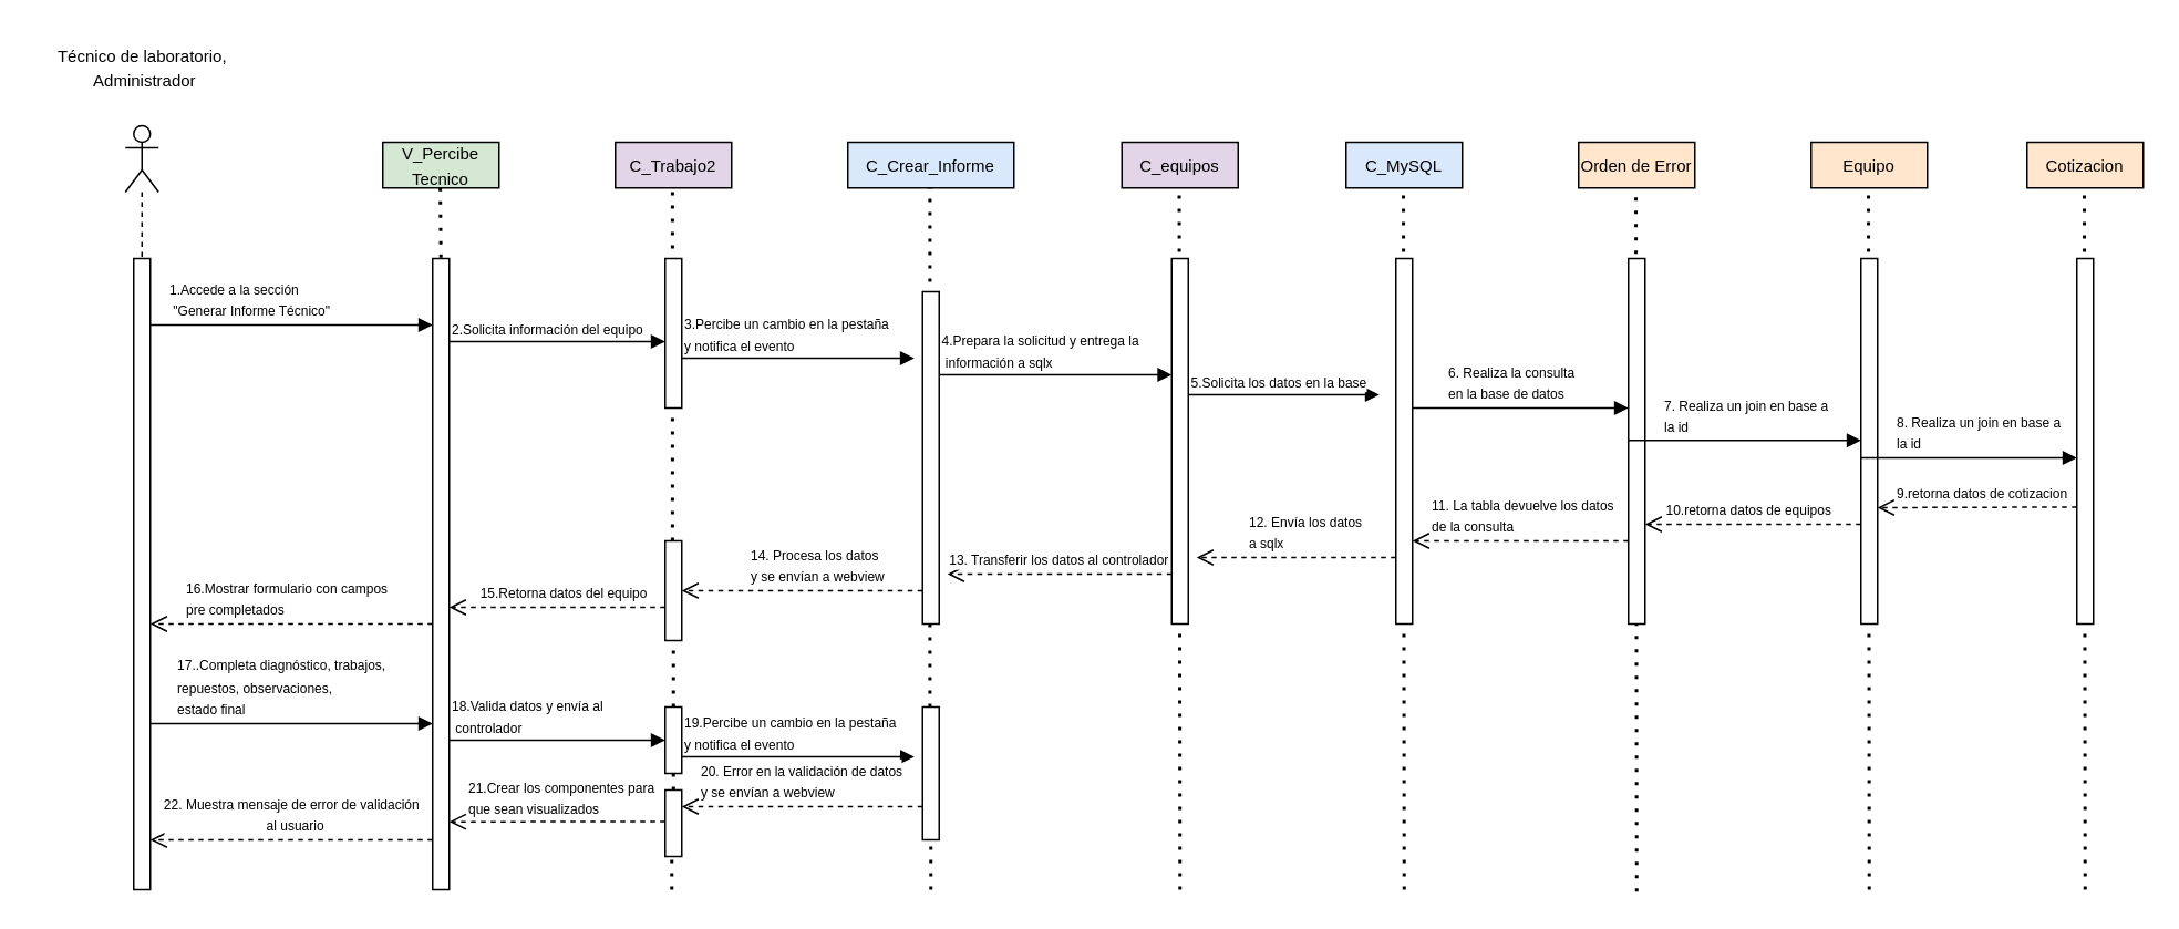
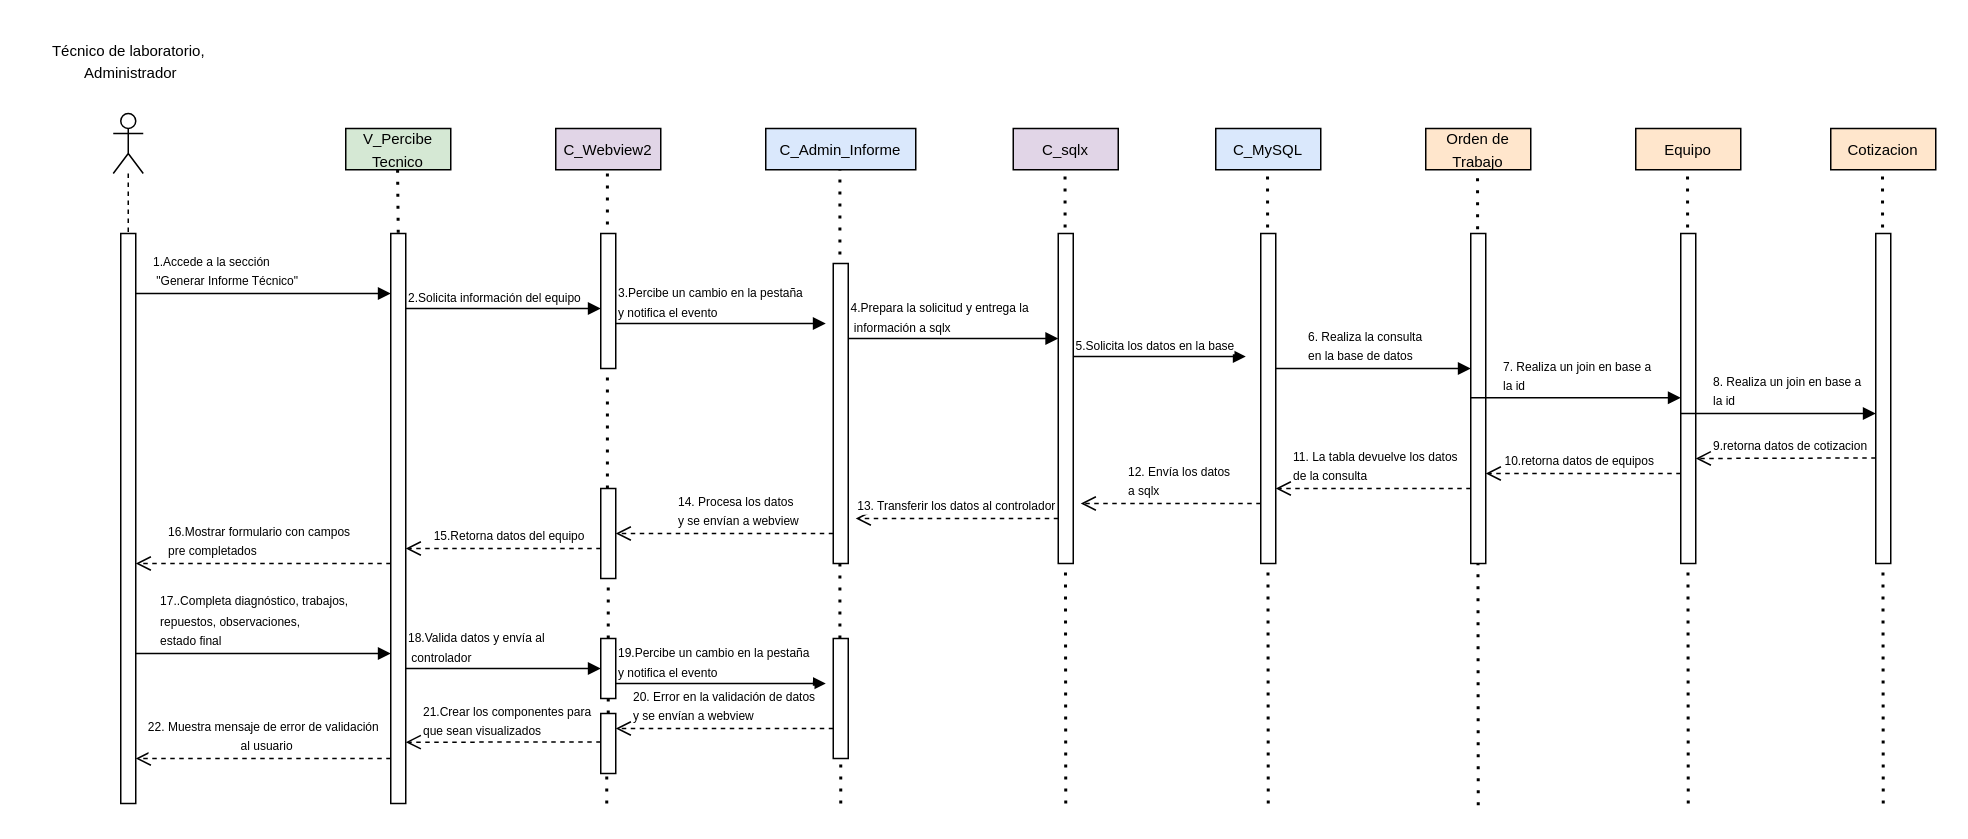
- <mxCell id="29" value="&lt;font style=&quot;font-size: 10px;&quot;&gt;C_Trabajo2&lt;/font&gt;" style="html=1;whiteSpace=wrap;fillColor=#E1D5E7;" vertex="1" parent="1"><mxGeometry x="370" y="85" width="70" height="27.5" as="geometry" /></mxCell>
+ <mxCell id="29" value="&lt;font style=&quot;font-size: 10px;&quot;&gt;C_Webview2&lt;/font&gt;" style="html=1;whiteSpace=wrap;fillColor=#E1D5E7;" vertex="1" parent="1"><mxGeometry x="370" y="85" width="70" height="27.5" as="geometry" /></mxCell>
- <mxCell id="13" value="&lt;font style=&quot;font-size: 10px;&quot;&gt;C_Crear_Informe&lt;/font&gt;" style="html=1;whiteSpace=wrap;fillColor=#DAE8FC;" vertex="1" parent="1"><mxGeometry x="510" y="85" width="100" height="27.5" as="geometry" /></mxCell>
+ <mxCell id="13" value="&lt;font style=&quot;font-size: 10px;&quot;&gt;C_Admin_Informe&lt;/font&gt;" style="html=1;whiteSpace=wrap;fillColor=#DAE8FC;" vertex="1" parent="1"><mxGeometry x="510" y="85" width="100" height="27.5" as="geometry" /></mxCell>
- <mxCell id="14" value="&lt;font style=&quot;font-size: 10px;&quot;&gt;C_equipos&lt;/font&gt;" style="html=1;whiteSpace=wrap;fillColor=#E1D5E7;" vertex="1" parent="1"><mxGeometry x="675" y="85" width="70" height="27.5" as="geometry" /></mxCell>
+ <mxCell id="14" value="&lt;font style=&quot;font-size: 10px;&quot;&gt;C_sqlx&lt;/font&gt;" style="html=1;whiteSpace=wrap;fillColor=#E1D5E7;" vertex="1" parent="1"><mxGeometry x="675" y="85" width="70" height="27.5" as="geometry" /></mxCell>
- <mxCell id="31" value="&lt;font style=&quot;font-size: 10px;&quot;&gt;Orden de Error&lt;/font&gt;" style="html=1;whiteSpace=wrap;fillColor=#FFE6CC;" vertex="1" parent="1"><mxGeometry x="950" y="85" width="70" height="27.5" as="geometry" /></mxCell>
+ <mxCell id="31" value="&lt;font style=&quot;font-size: 10px;&quot;&gt;Orden de Trabajo&lt;/font&gt;" style="html=1;whiteSpace=wrap;fillColor=#FFE6CC;" vertex="1" parent="1"><mxGeometry x="950" y="85" width="70" height="27.5" as="geometry" /></mxCell>
